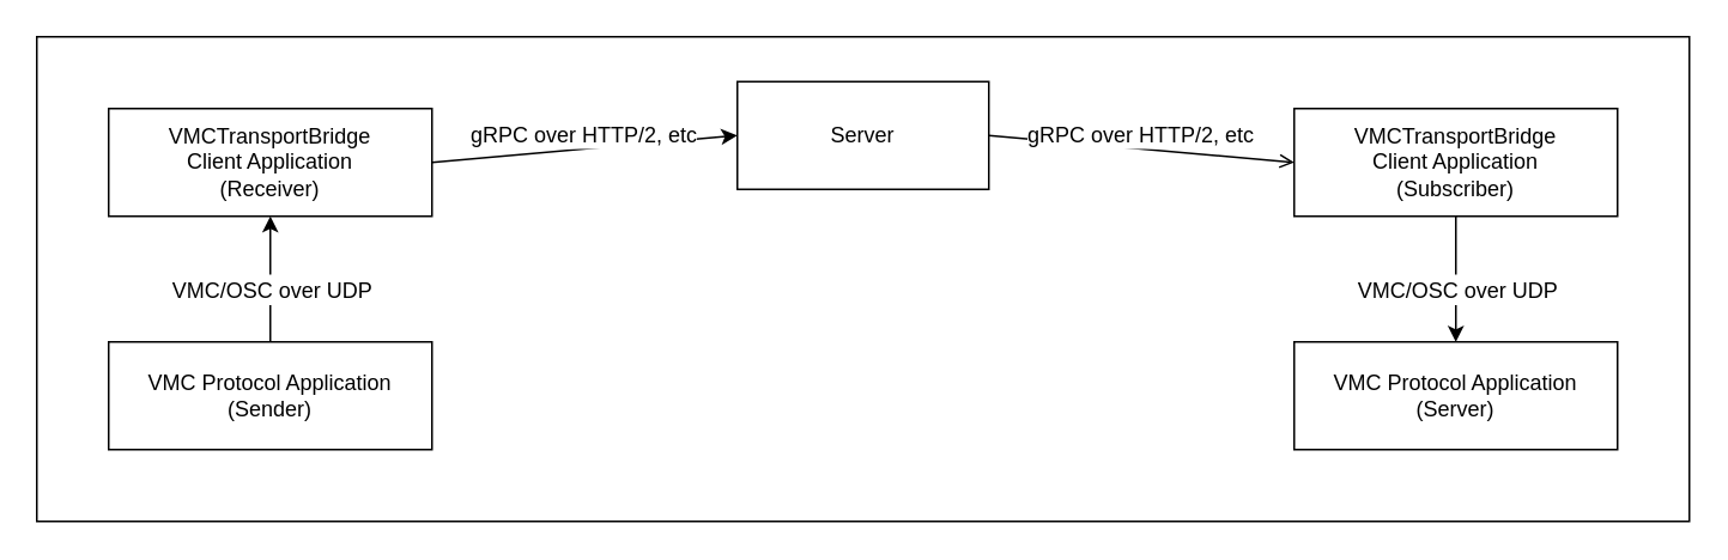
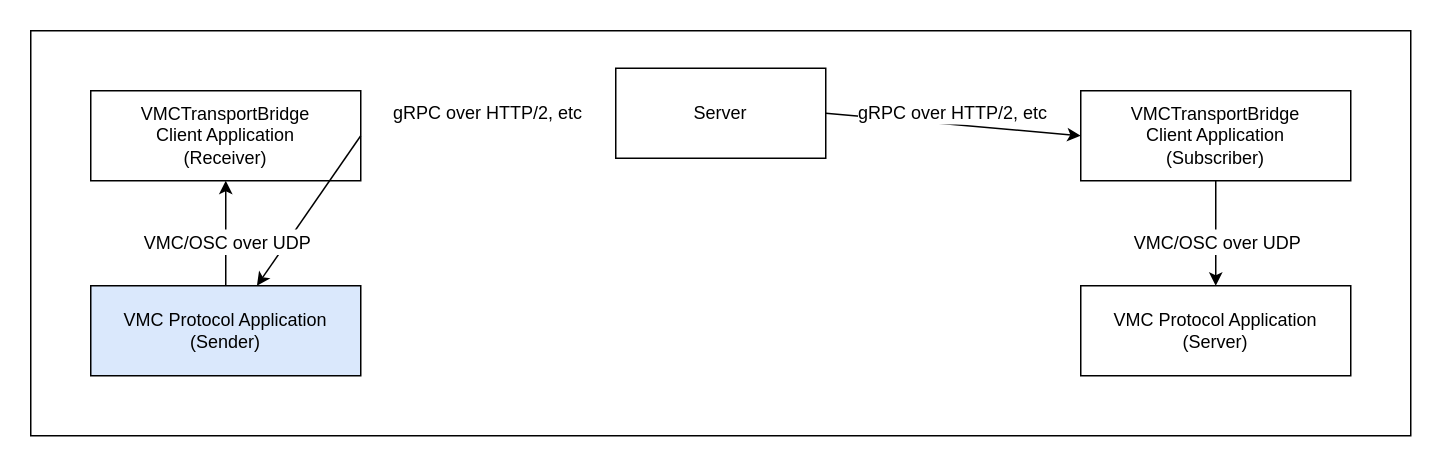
- <mxCell id="4" value="" style="endArrow=classic;html=1;exitX=1;exitY=0.5;exitDx=0;exitDy=0;entryX=0;entryY=0.5;entryDx=0;entryDy=0;" parent="1" source="3" target="6" edge="1"><mxGeometry width="50" height="50" relative="1" as="geometry"><mxPoint x="350" y="89.86" as="sourcePoint" /><mxPoint x="460" y="90" as="targetPoint" /></mxGeometry></mxCell>
+ <mxCell id="4" value="" style="endArrow=classic;html=1;exitX=1;exitY=0.5;exitDx=0;exitDy=0;" parent="1" source="3" target="11" edge="1"><mxGeometry width="50" height="50" relative="1" as="geometry"><mxPoint x="350" y="89.86" as="sourcePoint" /><mxPoint x="460" y="90" as="targetPoint" /></mxGeometry></mxCell>
- <mxCell id="5" style="edgeStyle=none;html=1;exitX=1;exitY=0.5;exitDx=0;exitDy=0;entryX=0;entryY=0.5;entryDx=0;entryDy=0;endArrow=open;" parent="1" source="6" target="12" edge="1"><mxGeometry relative="1" as="geometry"><mxPoint x="700" y="90" as="targetPoint" /></mxGeometry></mxCell>
+ <mxCell id="5" style="edgeStyle=none;html=1;exitX=1;exitY=0.5;exitDx=0;exitDy=0;entryX=0;entryY=0.5;entryDx=0;entryDy=0;" parent="1" source="6" target="12" edge="1"><mxGeometry relative="1" as="geometry"><mxPoint x="700" y="90" as="targetPoint" /></mxGeometry></mxCell>
- <mxCell id="11" value="VMC Protocol Application&lt;br&gt;(Sender)" style="rounded=0;whiteSpace=wrap;html=1;" parent="1" vertex="1"><mxGeometry x="60" y="190" width="180" height="60" as="geometry" /></mxCell>
+ <mxCell id="11" value="VMC Protocol Application&lt;br&gt;(Sender)" style="rounded=0;whiteSpace=wrap;html=1;fillColor=#dae8fc;" parent="1" vertex="1"><mxGeometry x="60" y="190" width="180" height="60" as="geometry" /></mxCell>
